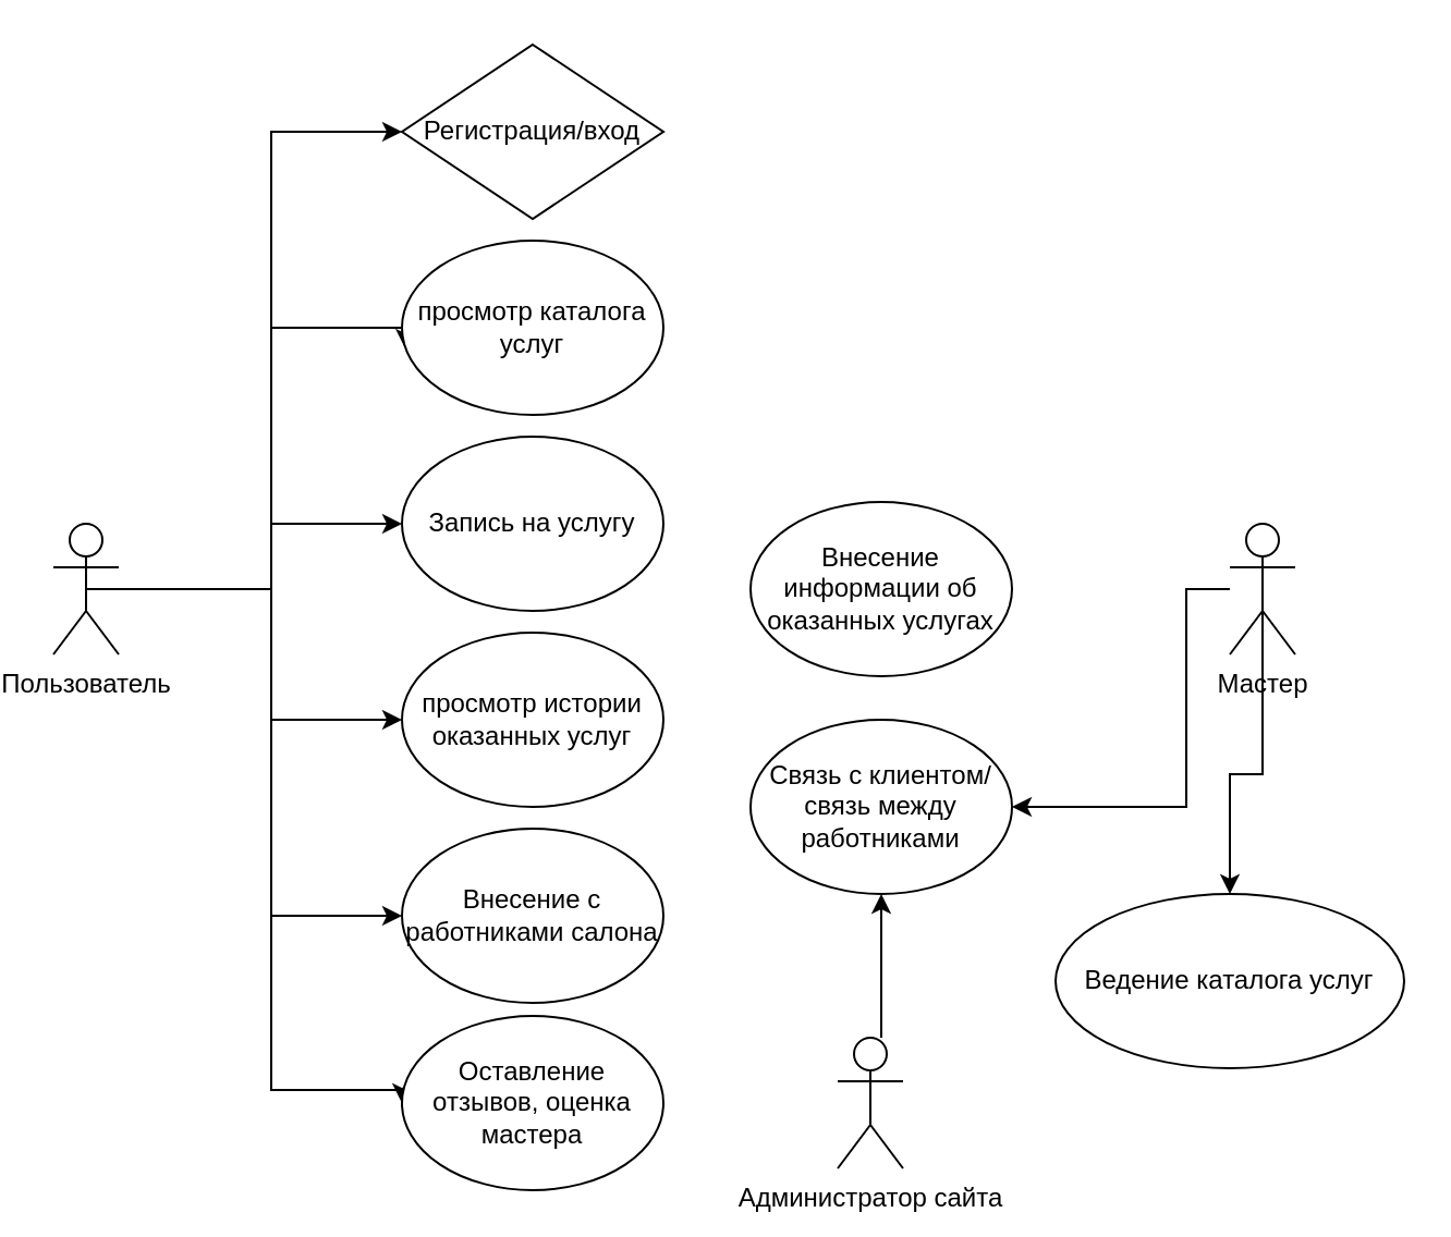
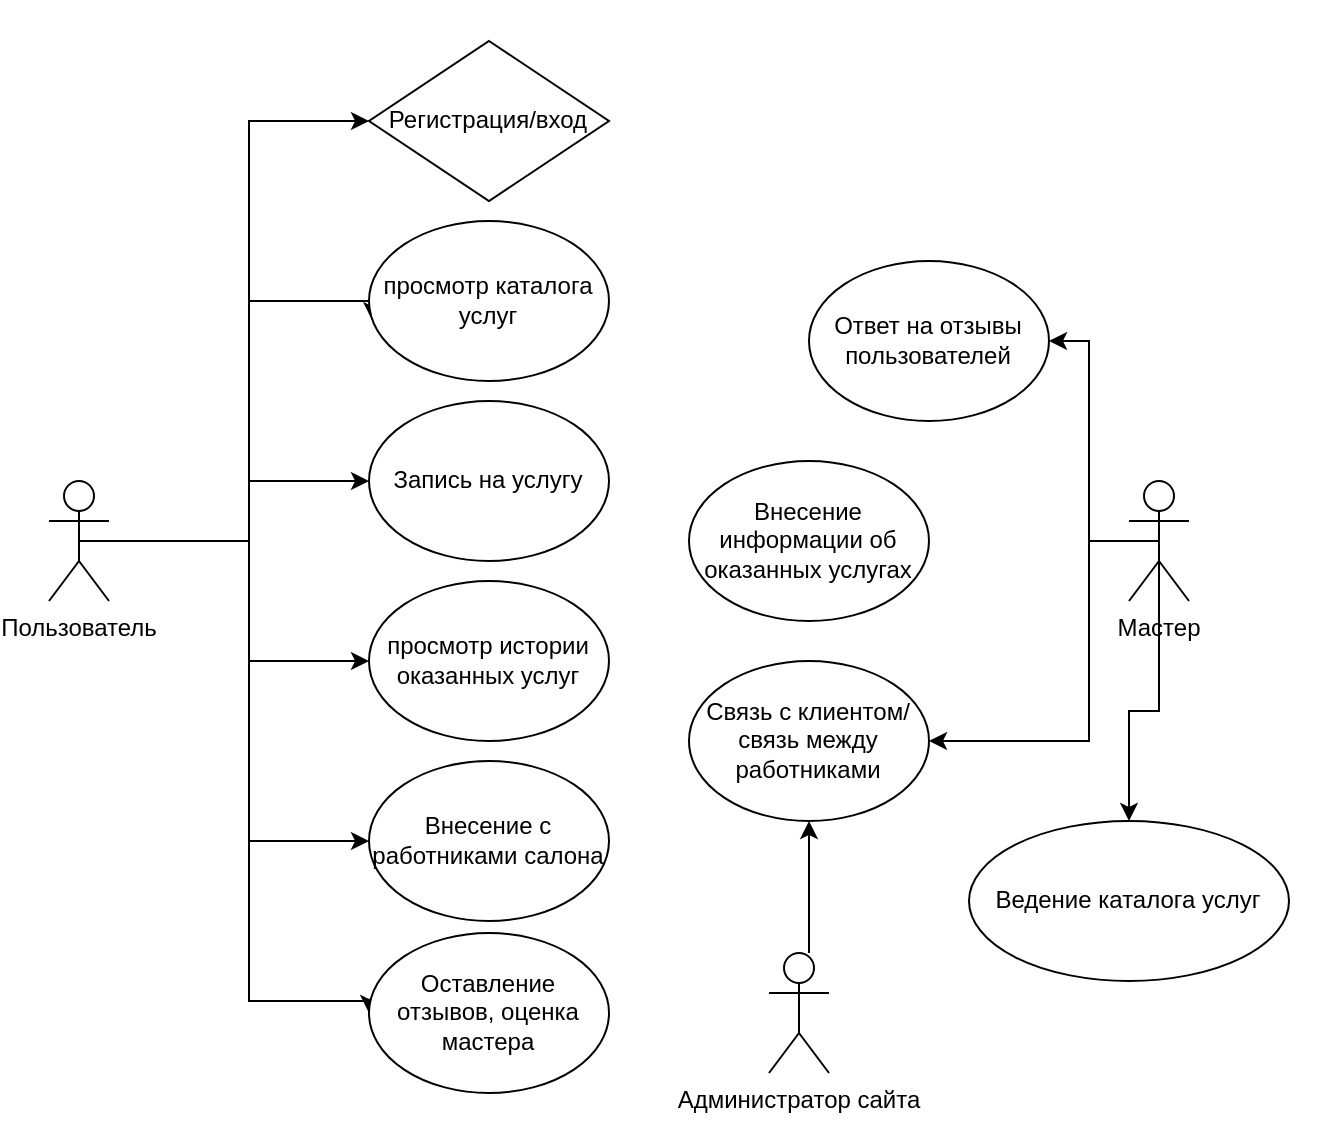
+ <mxCell id="24" value="Ответ на отзывы пользователей" style="ellipse;whiteSpace=wrap;html=1;" vertex="1" parent="1"><mxGeometry x="400" y="130" width="120" height="80" as="geometry" /></mxCell>
+ <mxCell id="17" style="edgeStyle=orthogonalEdgeStyle;rounded=0;orthogonalLoop=1;jettySize=auto;html=1;exitX=0.5;exitY=0.5;exitDx=0;exitDy=0;exitPerimeter=0;entryX=1;entryY=0.5;entryDx=0;entryDy=0;" edge="1" parent="1" source="18" target="24"><mxGeometry relative="1" as="geometry" /></mxCell>
